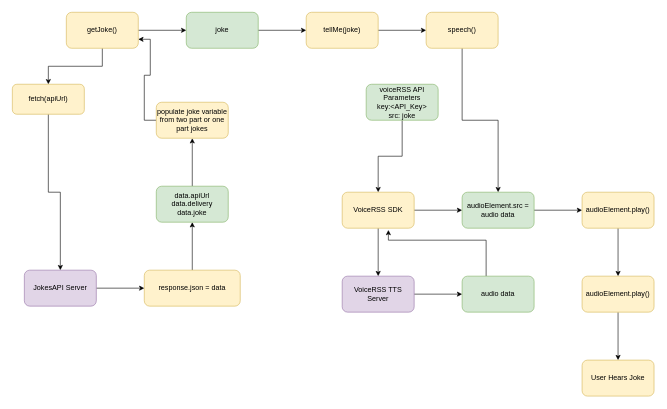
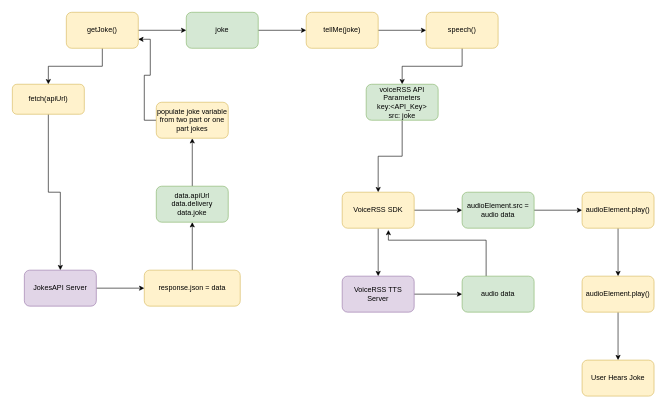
- <mxCell id="19" value="" style="edgeStyle=orthogonalEdgeStyle;rounded=0;orthogonalLoop=1;jettySize=auto;html=1;" edge="1" parent="1" source="20" target="31"><mxGeometry relative="1" as="geometry" /></mxCell>
+ <mxCell id="19" value="" style="edgeStyle=orthogonalEdgeStyle;rounded=0;orthogonalLoop=1;jettySize=auto;html=1;" edge="1" parent="1" source="20" target="22"><mxGeometry relative="1" as="geometry" /></mxCell>
